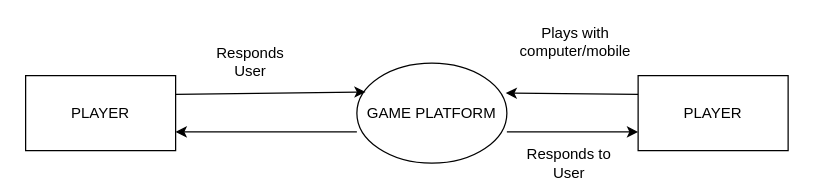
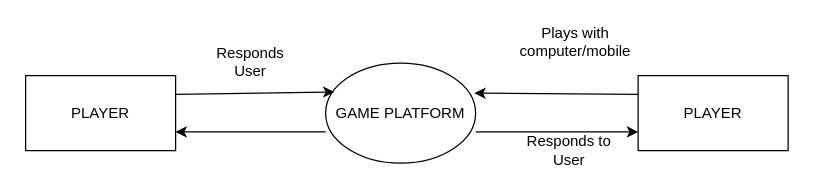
- <mxCell id="3" value="GAME PLATFORM" style="ellipse;whiteSpace=wrap;html=1;" vertex="1" parent="1"><mxGeometry x="285" y="50" width="120" height="80" as="geometry" /></mxCell>
+ <mxCell id="3" value="GAME PLATFORM" style="ellipse;whiteSpace=wrap;html=1;" vertex="1" parent="1"><mxGeometry x="260" y="50" width="120" height="80" as="geometry" /></mxCell>
- <mxCell id="11" value="Responds to User" style="text;html=1;strokeColor=none;fillColor=none;align=center;verticalAlign=middle;whiteSpace=wrap;rounded=0;" vertex="1" parent="1"><mxGeometry x="420" y="120" width="70" height="20" as="geometry" /></mxCell>
+ <mxCell id="11" value="Responds to User" style="text;html=1;strokeColor=none;fillColor=none;align=center;verticalAlign=middle;whiteSpace=wrap;rounded=0;" vertex="1" parent="1"><mxGeometry x="420" y="110" width="70" height="20" as="geometry" /></mxCell>
